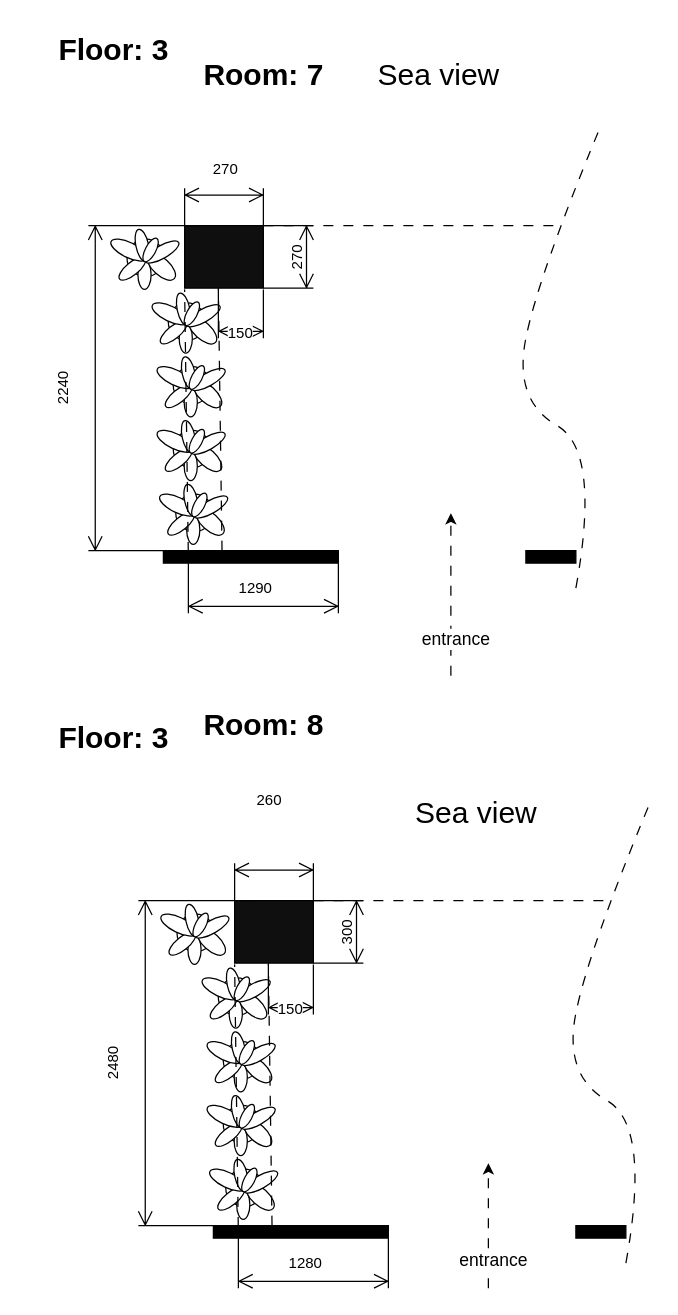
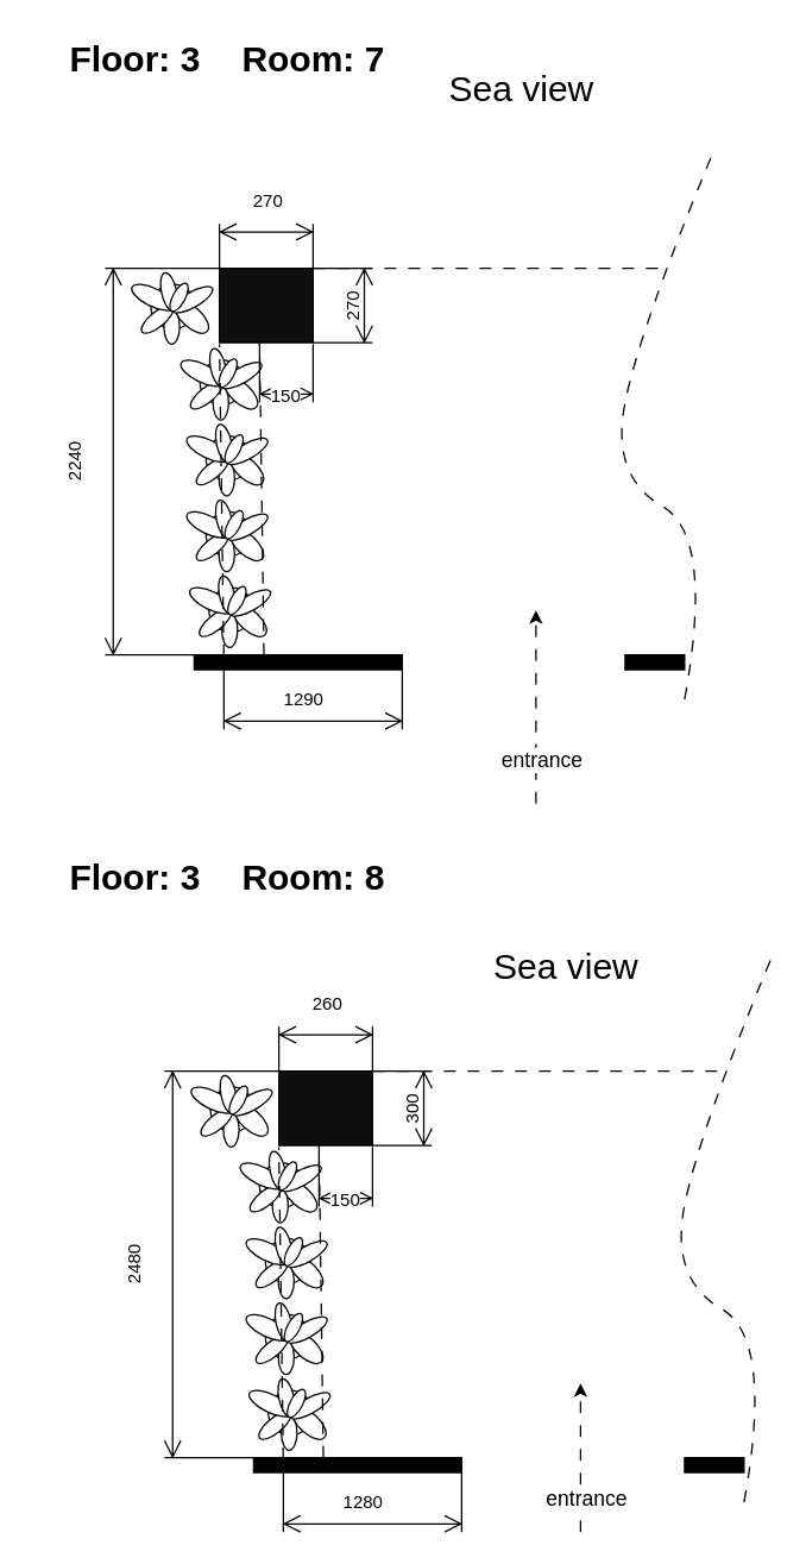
- <mxCell id="3" value="Room: 7" style="text;strokeColor=none;fillColor=none;html=1;fontSize=24;fontStyle=1;verticalAlign=middle;align=center;" parent="1" vertex="1"><mxGeometry x="160" y="40" width="100" height="40" as="geometry" /></mxCell>
+ <mxCell id="3" value="Room: 7" style="text;strokeColor=none;fillColor=none;html=1;fontSize=24;fontStyle=1;verticalAlign=middle;align=center;" parent="1" vertex="1"><mxGeometry x="160" y="20" width="100" height="40" as="geometry" /></mxCell>
- <mxCell id="5" value="Room: 8" style="text;strokeColor=none;fillColor=none;html=1;fontSize=24;fontStyle=1;verticalAlign=middle;align=center;" parent="1" vertex="1"><mxGeometry x="160" y="560" width="100" height="40" as="geometry" /></mxCell>
+ <mxCell id="5" value="Room: 8" style="text;strokeColor=none;fillColor=none;html=1;fontSize=24;fontStyle=1;verticalAlign=middle;align=center;" parent="1" vertex="1"><mxGeometry x="160" y="570" width="100" height="40" as="geometry" /></mxCell>
- <mxCell id="48" value="260" style="text;html=1;strokeColor=none;fillColor=none;align=center;verticalAlign=middle;whiteSpace=wrap;rounded=0;" vertex="1" parent="1"><mxGeometry x="185" y="625" width="60" height="30" as="geometry" /></mxCell>
+ <mxCell id="48" value="260" style="text;html=1;strokeColor=none;fillColor=none;align=center;verticalAlign=middle;whiteSpace=wrap;rounded=0;" vertex="1" parent="1"><mxGeometry x="190" y="660" width="60" height="30" as="geometry" /></mxCell>
